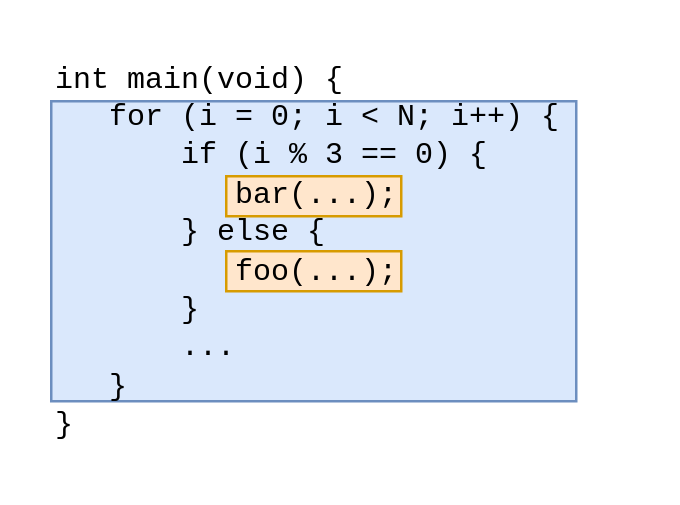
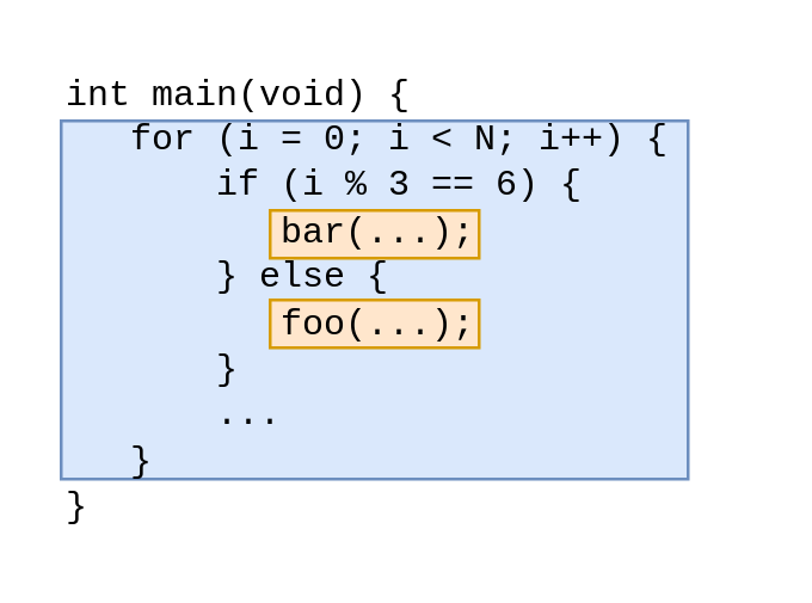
- <mxCell id="5" value="&lt;font face=&quot;Courier New&quot;&gt;int main(void) {&lt;br&gt;&amp;nbsp; &amp;nbsp;for (i = 0; i &amp;lt; N; i++) {&lt;br&gt;&amp;nbsp; &amp;nbsp; &amp;nbsp; &amp;nbsp;if (i % 3 == 0) {&lt;br&gt;&amp;nbsp; &amp;nbsp; &amp;nbsp; &amp;nbsp; &amp;nbsp; bar(...);&lt;br&gt;&amp;nbsp; &amp;nbsp; &amp;nbsp; &amp;nbsp;} else {&lt;br&gt;&amp;nbsp; &amp;nbsp; &amp;nbsp; &amp;nbsp; &amp;nbsp; foo(...);&lt;br&gt;&amp;nbsp; &amp;nbsp; &amp;nbsp; &amp;nbsp;}&lt;br&gt;&amp;nbsp; &amp;nbsp; &amp;nbsp; &amp;nbsp;...&lt;br&gt;&amp;nbsp; &amp;nbsp;}&lt;br&gt;}&lt;/font&gt;" style="text;html=1;strokeColor=none;fillColor=none;align=left;verticalAlign=middle;whiteSpace=wrap;rounded=0;" vertex="1" parent="1"><mxGeometry x="20" y="20" width="230" height="160" as="geometry" /></mxCell>
+ <mxCell id="5" value="&lt;font face=&quot;Courier New&quot;&gt;int main(void) {&lt;br&gt;&amp;nbsp; &amp;nbsp;for (i = 0; i &amp;lt; N; i++) {&lt;br&gt;&amp;nbsp; &amp;nbsp; &amp;nbsp; &amp;nbsp;if (i % 3 == 6) {&lt;br&gt;&amp;nbsp; &amp;nbsp; &amp;nbsp; &amp;nbsp; &amp;nbsp; bar(...);&lt;br&gt;&amp;nbsp; &amp;nbsp; &amp;nbsp; &amp;nbsp;} else {&lt;br&gt;&amp;nbsp; &amp;nbsp; &amp;nbsp; &amp;nbsp; &amp;nbsp; foo(...);&lt;br&gt;&amp;nbsp; &amp;nbsp; &amp;nbsp; &amp;nbsp;}&lt;br&gt;&amp;nbsp; &amp;nbsp; &amp;nbsp; &amp;nbsp;...&lt;br&gt;&amp;nbsp; &amp;nbsp;}&lt;br&gt;}&lt;/font&gt;" style="text;html=1;strokeColor=none;fillColor=none;align=left;verticalAlign=middle;whiteSpace=wrap;rounded=0;" vertex="1" parent="1"><mxGeometry x="20" y="20" width="230" height="160" as="geometry" /></mxCell>
